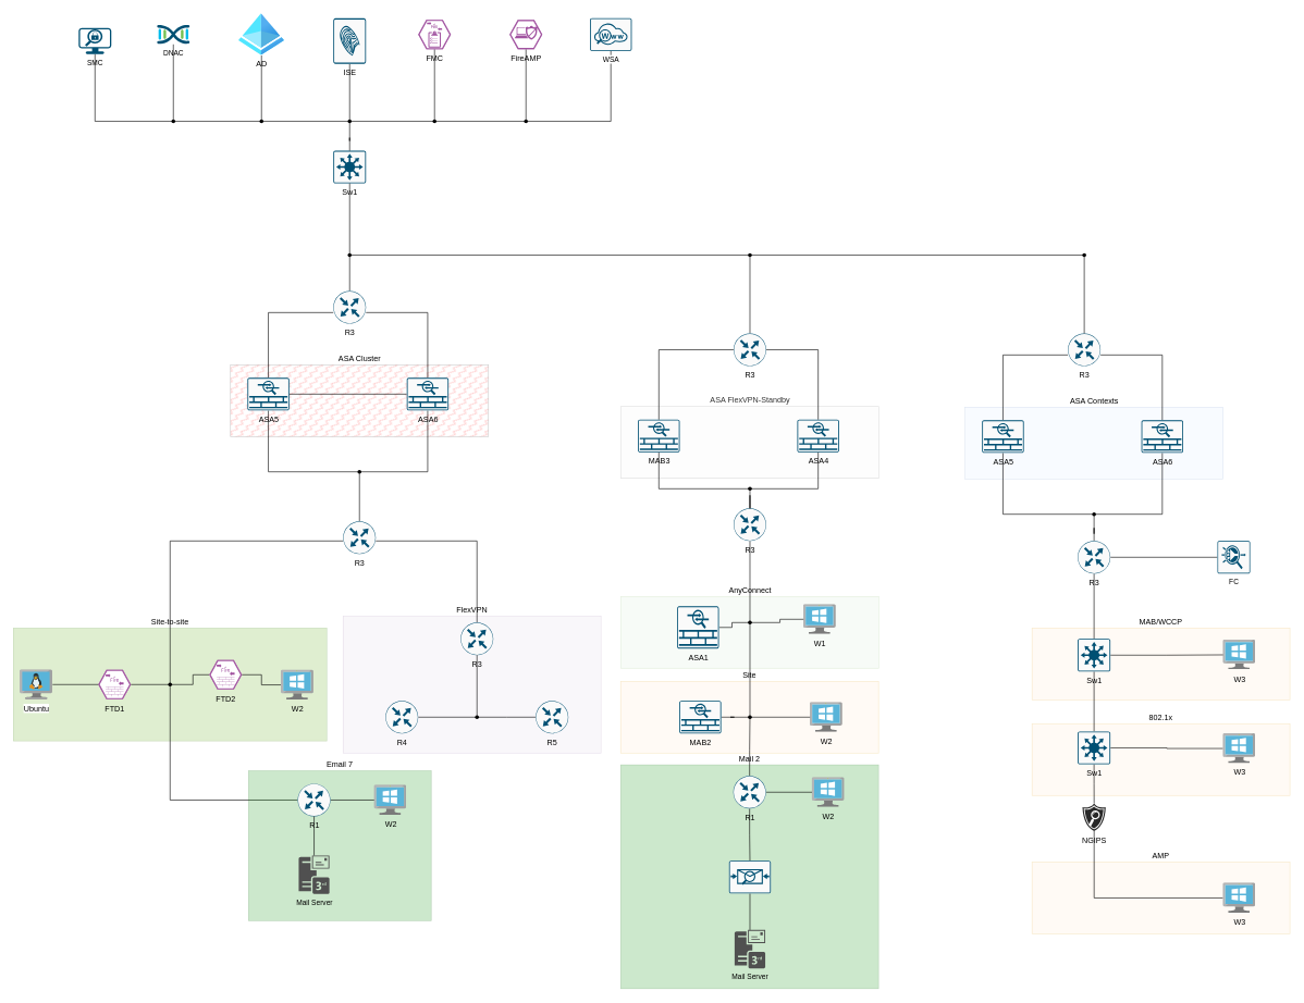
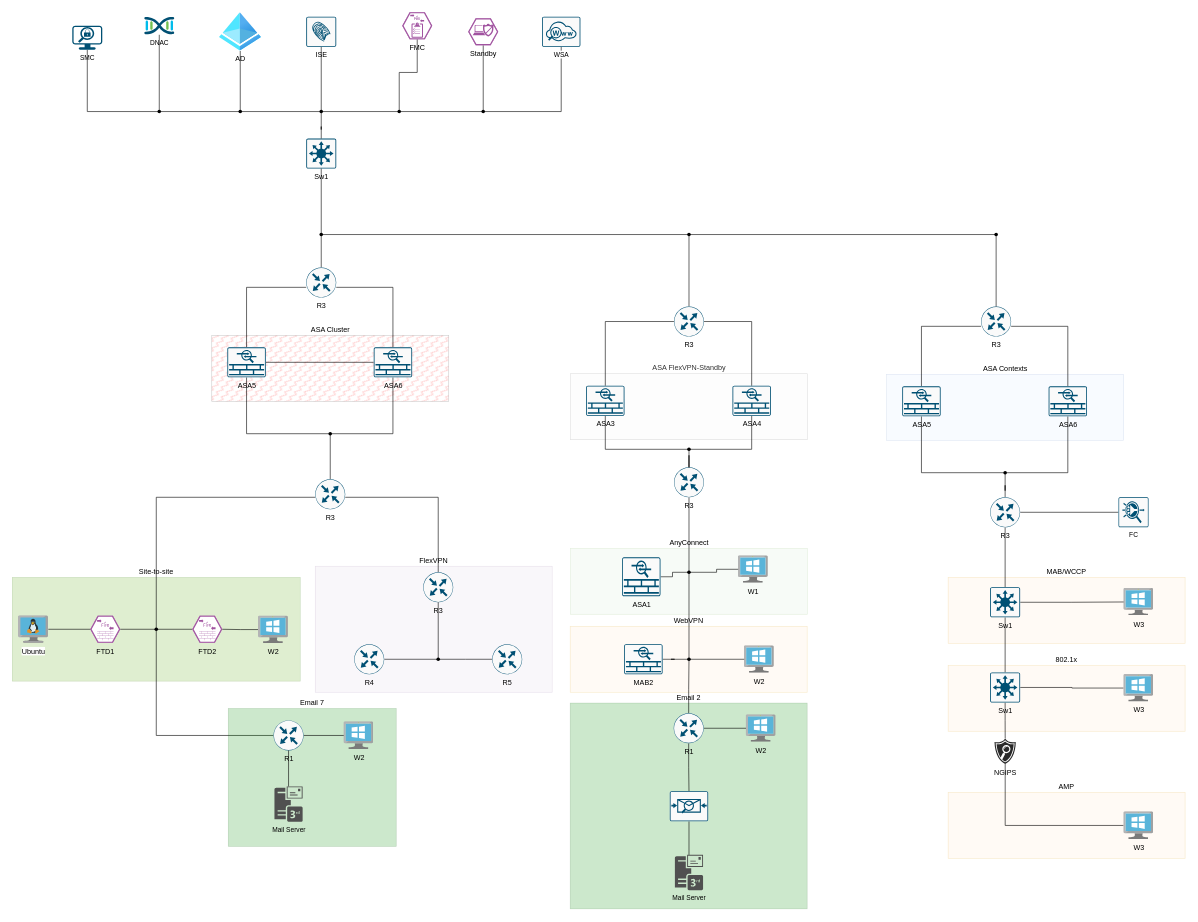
- <mxCell id="56" value="DNAC" style="points=[[0.5,0.37,0],[1,0.09,0],[1,0.9,0],[0,0.08,0],[0,0.91,0],[0.5,0.61,0],[0.045,0.5,0],[0.96,0.5,0]];verticalLabelPosition=bottom;sketch=0;html=1;verticalAlign=top;aspect=fixed;align=center;pointerEvents=1;shape=mxgraph.cisco19.cisco_dna;fillColor=#005073;strokeColor=none;fontFamily=Helvetica;fontSize=11;fontColor=default;labelBackgroundColor=none;" parent="1" vertex="1"><mxGeometry x="240" y="37" width="50" height="30" as="geometry" /></mxCell>
+ <mxCell id="56" value="DNAC" style="points=[[0.5,0.37,0],[1,0.09,0],[1,0.9,0],[0,0.08,0],[0,0.91,0],[0.5,0.61,0],[0.045,0.5,0],[0.96,0.5,0]];verticalLabelPosition=bottom;sketch=0;html=1;verticalAlign=top;aspect=fixed;align=center;pointerEvents=1;shape=mxgraph.cisco19.cisco_dna;fillColor=#005073;strokeColor=none;fontFamily=Helvetica;fontSize=11;fontColor=default;labelBackgroundColor=none;" parent="1" vertex="1"><mxGeometry x="240" y="27" width="50" height="30" as="geometry" /></mxCell>
- <mxCell id="16" value="FMC" style="verticalLabelPosition=bottom;sketch=0;html=1;fillColor=#A153A0;strokeColor=#ffffff;verticalAlign=top;align=center;points=[[0,0.5,0],[0.125,0.25,0],[0.25,0,0],[0.5,0,0],[0.75,0,0],[0.875,0.25,0],[1,0.5,0],[0.875,0.75,0],[0.75,1,0],[0.5,1,0],[0.125,0.75,0]];pointerEvents=1;shape=mxgraph.cisco_safe.compositeIcon;bgIcon=mxgraph.cisco_safe.design.blank_device;resIcon=mxgraph.cisco_safe.design.firepower_management_center_2;" parent="1" vertex="1"><mxGeometry x="640" y="29.5" width="50" height="45" as="geometry" /></mxCell>
+ <mxCell id="16" value="FMC" style="verticalLabelPosition=bottom;sketch=0;html=1;fillColor=#A153A0;strokeColor=#ffffff;verticalAlign=top;align=center;points=[[0,0.5,0],[0.125,0.25,0],[0.25,0,0],[0.5,0,0],[0.75,0,0],[0.875,0.25,0],[1,0.5,0],[0.875,0.75,0],[0.75,1,0],[0.5,1,0],[0.125,0.75,0]];pointerEvents=1;shape=mxgraph.cisco_safe.compositeIcon;bgIcon=mxgraph.cisco_safe.design.blank_device;resIcon=mxgraph.cisco_safe.design.firepower_management_center_2;" parent="1" vertex="1"><mxGeometry x="670" y="19.5" width="50" height="45" as="geometry" /></mxCell>
- <mxCell id="12" value="ISE" style="sketch=0;points=[[0.015,0.015,0],[0.985,0.015,0],[0.985,0.985,0],[0.015,0.985,0],[0.25,0,0],[0.5,0,0],[0.75,0,0],[1,0.25,0],[1,0.5,0],[1,0.75,0],[0.75,1,0],[0.5,1,0],[0.25,1,0],[0,0.75,0],[0,0.5,0],[0,0.25,0]];verticalLabelPosition=bottom;html=1;verticalAlign=top;aspect=fixed;align=center;pointerEvents=1;shape=mxgraph.cisco19.rect;prIcon=ise;fillColor=#FAFAFA;strokeColor=#005073;" parent="1" vertex="1"><mxGeometry x="510" y="27" width="50" height="70" as="geometry" /></mxCell>
+ <mxCell id="12" value="ISE" style="sketch=0;points=[[0.015,0.015,0],[0.985,0.015,0],[0.985,0.985,0],[0.015,0.985,0],[0.25,0,0],[0.5,0,0],[0.75,0,0],[1,0.25,0],[1,0.5,0],[1,0.75,0],[0.75,1,0],[0.5,1,0],[0.25,1,0],[0,0.75,0],[0,0.5,0],[0,0.25,0]];verticalLabelPosition=bottom;html=1;verticalAlign=top;aspect=fixed;align=center;pointerEvents=1;shape=mxgraph.cisco19.rect;prIcon=ise;fillColor=#FAFAFA;strokeColor=#005073;" parent="1" vertex="1"><mxGeometry x="510" y="27" width="50" height="50" as="geometry" /></mxCell>
- <mxCell id="43" value="FireAMP" style="verticalLabelPosition=bottom;sketch=0;html=1;fillColor=#A153A0;strokeColor=#ffffff;verticalAlign=top;align=center;points=[[0,0.5,0],[0.125,0.25,0],[0.25,0,0],[0.5,0,0],[0.75,0,0],[0.875,0.25,0],[1,0.5,0],[0.875,0.75,0],[0.75,1,0],[0.5,1,0],[0.125,0.75,0]];pointerEvents=1;shape=mxgraph.cisco_safe.compositeIcon;bgIcon=mxgraph.cisco_safe.design.blank_device;resIcon=mxgraph.cisco_safe.design.cisco_amp;" parent="1" vertex="1"><mxGeometry x="780" y="29.5" width="50" height="45" as="geometry" /></mxCell>
+ <mxCell id="43" value="Standby" style="verticalLabelPosition=bottom;sketch=0;html=1;fillColor=#A153A0;strokeColor=#ffffff;verticalAlign=top;align=center;points=[[0,0.5,0],[0.125,0.25,0],[0.25,0,0],[0.5,0,0],[0.75,0,0],[0.875,0.25,0],[1,0.5,0],[0.875,0.75,0],[0.75,1,0],[0.5,1,0],[0.125,0.75,0]];pointerEvents=1;shape=mxgraph.cisco_safe.compositeIcon;bgIcon=mxgraph.cisco_safe.design.blank_device;resIcon=mxgraph.cisco_safe.design.cisco_amp;" parent="1" vertex="1"><mxGeometry x="780" y="29.5" width="50" height="45" as="geometry" /></mxCell>
- <mxCell id="67" value="MAB3" style="sketch=0;points=[[0.015,0.015,0],[0.985,0.015,0],[0.985,0.985,0],[0.015,0.985,0],[0.25,0,0],[0.5,0,0],[0.75,0,0],[1,0.25,0],[1,0.5,0],[1,0.75,0],[0.75,1,0],[0.5,1,0],[0.25,1,0],[0,0.75,0],[0,0.5,0],[0,0.25,0]];verticalLabelPosition=bottom;html=1;verticalAlign=top;aspect=fixed;align=center;pointerEvents=1;shape=mxgraph.cisco19.rect;prIcon=asa_5500;fillColor=#FAFAFA;strokeColor=#005073;" vertex="1" parent="1"><mxGeometry x="976.5" y="642" width="64" height="50" as="geometry" /></mxCell>
+ <mxCell id="67" value="ASA3" style="sketch=0;points=[[0.015,0.015,0],[0.985,0.015,0],[0.985,0.985,0],[0.015,0.985,0],[0.25,0,0],[0.5,0,0],[0.75,0,0],[1,0.25,0],[1,0.5,0],[1,0.75,0],[0.75,1,0],[0.5,1,0],[0.25,1,0],[0,0.75,0],[0,0.5,0],[0,0.25,0]];verticalLabelPosition=bottom;html=1;verticalAlign=top;aspect=fixed;align=center;pointerEvents=1;shape=mxgraph.cisco19.rect;prIcon=asa_5500;fillColor=#FAFAFA;strokeColor=#005073;" vertex="1" parent="1"><mxGeometry x="976.5" y="642" width="64" height="50" as="geometry" /></mxCell>
- <mxCell id="24" value="FTD2" style="verticalLabelPosition=bottom;sketch=0;html=1;fillColor=#A153A0;strokeColor=#ffffff;verticalAlign=top;align=center;points=[[0,0.5,0],[0.125,0.25,0],[0.25,0,0],[0.5,0,0],[0.75,0,0],[0.875,0.25,0],[1,0.5,0],[0.875,0.75,0],[0.75,1,0],[0.5,1,0],[0.125,0.75,0]];pointerEvents=1;shape=mxgraph.cisco_safe.compositeIcon;bgIcon=mxgraph.cisco_safe.design.blank_device;resIcon=mxgraph.cisco_safe.design.firepower_appliance_2;" parent="1" vertex="1"><mxGeometry x="320" y="1010.5" width="50" height="45" as="geometry" /></mxCell>
+ <mxCell id="24" value="FTD2" style="verticalLabelPosition=bottom;sketch=0;html=1;fillColor=#A153A0;strokeColor=#ffffff;verticalAlign=top;align=center;points=[[0,0.5,0],[0.125,0.25,0],[0.25,0,0],[0.5,0,0],[0.75,0,0],[0.875,0.25,0],[1,0.5,0],[0.875,0.75,0],[0.75,1,0],[0.5,1,0],[0.125,0.75,0]];pointerEvents=1;shape=mxgraph.cisco_safe.compositeIcon;bgIcon=mxgraph.cisco_safe.design.blank_device;resIcon=mxgraph.cisco_safe.design.firepower_appliance_2;" parent="1" vertex="1"><mxGeometry x="320" y="1025.5" width="50" height="45" as="geometry" /></mxCell>
- <mxCell id="7" value="Site" style="rounded=0;whiteSpace=wrap;html=1;fillStyle=solid;labelPosition=center;verticalLabelPosition=top;align=center;verticalAlign=bottom;labelBackgroundColor=default;fillColor=#ffe6cc;opacity=20;strokeColor=#d79b00;" vertex="1" parent="1"><mxGeometry x="950" y="1043" width="395" height="110" as="geometry" /></mxCell>
+ <mxCell id="7" value="WebVPN" style="rounded=0;whiteSpace=wrap;html=1;fillStyle=solid;labelPosition=center;verticalLabelPosition=top;align=center;verticalAlign=bottom;labelBackgroundColor=default;fillColor=#ffe6cc;opacity=20;strokeColor=#d79b00;" vertex="1" parent="1"><mxGeometry x="950" y="1043" width="395" height="110" as="geometry" /></mxCell>
- <mxCell id="5" value="Mail 2" style="rounded=0;whiteSpace=wrap;html=1;fillStyle=solid;labelPosition=center;verticalLabelPosition=top;align=center;verticalAlign=bottom;labelBackgroundColor=default;fillColor=#008a00;opacity=20;strokeColor=#005700;fontColor=#000000;" vertex="1" parent="1"><mxGeometry x="950" y="1171" width="395" height="343" as="geometry" /></mxCell>
+ <mxCell id="5" value="Email 2" style="rounded=0;whiteSpace=wrap;html=1;fillStyle=solid;labelPosition=center;verticalLabelPosition=top;align=center;verticalAlign=bottom;labelBackgroundColor=default;fillColor=#008a00;opacity=20;strokeColor=#005700;fontColor=#000000;" vertex="1" parent="1"><mxGeometry x="950" y="1171" width="395" height="343" as="geometry" /></mxCell>
